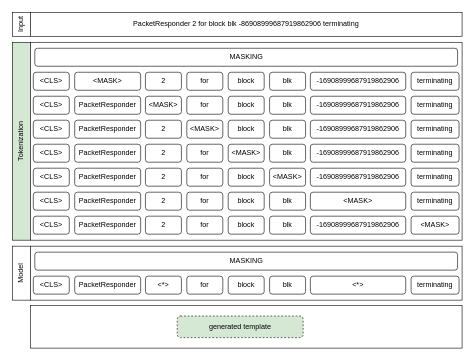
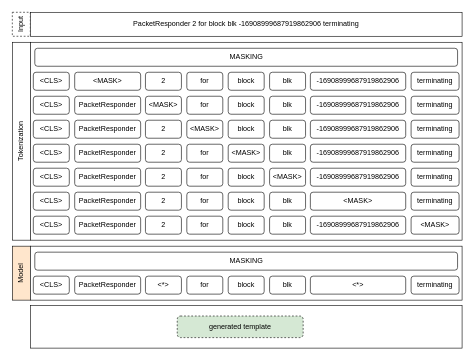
- <mxCell id="3" value="Input" style="rounded=0;whiteSpace=wrap;html=1;horizontal=0;" vertex="1" parent="2"><mxGeometry width="30" height="40" as="geometry" /></mxCell>
+ <mxCell id="3" value="Input" style="rounded=0;whiteSpace=wrap;html=1;horizontal=0;dashed=1;" vertex="1" parent="2"><mxGeometry width="30" height="40" as="geometry" /></mxCell>
- <mxCell id="4" value="PacketResponder 2 for block blk -86908999687919862906 terminating" style="rounded=0;whiteSpace=wrap;html=1;" vertex="1" parent="2"><mxGeometry x="30" width="720" height="40" as="geometry" /></mxCell>
+ <mxCell id="4" value="PacketResponder 2 for block blk -16908999687919862906 terminating" style="rounded=0;whiteSpace=wrap;html=1;" vertex="1" parent="2"><mxGeometry x="30" width="720" height="40" as="geometry" /></mxCell>
- <mxCell id="5" value="Tokenization" style="rounded=0;whiteSpace=wrap;html=1;horizontal=0;fillColor=#d5e8d4;" vertex="1" parent="2"><mxGeometry y="50" width="30" height="330" as="geometry" /></mxCell>
+ <mxCell id="5" value="Tokenization" style="rounded=0;whiteSpace=wrap;html=1;horizontal=0;" vertex="1" parent="2"><mxGeometry y="50" width="30" height="330" as="geometry" /></mxCell>
- <mxCell id="64" value="Model" style="rounded=0;whiteSpace=wrap;html=1;horizontal=0;" vertex="1" parent="2"><mxGeometry y="390" width="30" height="90" as="geometry" /></mxCell>
+ <mxCell id="64" value="Model" style="rounded=0;whiteSpace=wrap;html=1;horizontal=0;fillColor=#ffe6cc;" vertex="1" parent="2"><mxGeometry y="390" width="30" height="90" as="geometry" /></mxCell>
